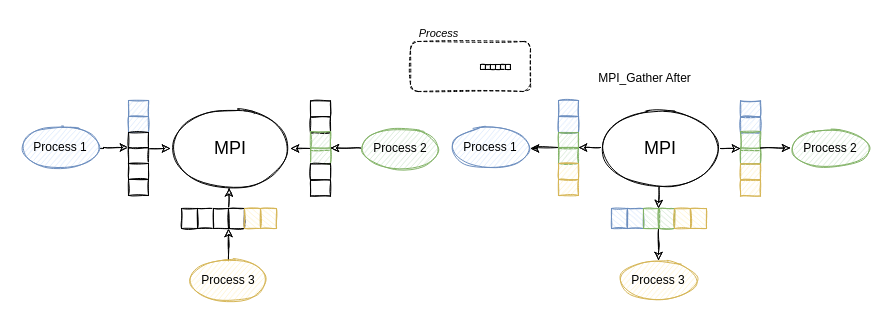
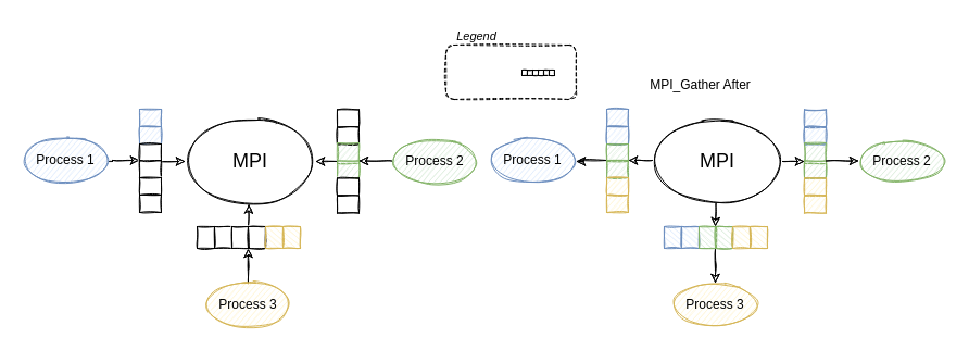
- <mxCell id="36" value="&lt;i&gt;Process&lt;/i&gt;" style="text;html=1;align=center;verticalAlign=middle;resizable=0;points=[];autosize=1;strokeColor=none;fillColor=none;fontSize=11;" vertex="1" parent="1"><mxGeometry x="410" width="55" height="25" as="geometry" y="20" /></mxCell>
+ <mxCell id="36" value="&lt;i&gt;Legend&lt;/i&gt;" style="text;html=1;align=center;verticalAlign=middle;resizable=0;points=[];autosize=1;strokeColor=none;fillColor=none;fontSize=11;" vertex="1" parent="1"><mxGeometry x="410" width="55" height="25" as="geometry" y="20" /></mxCell>
